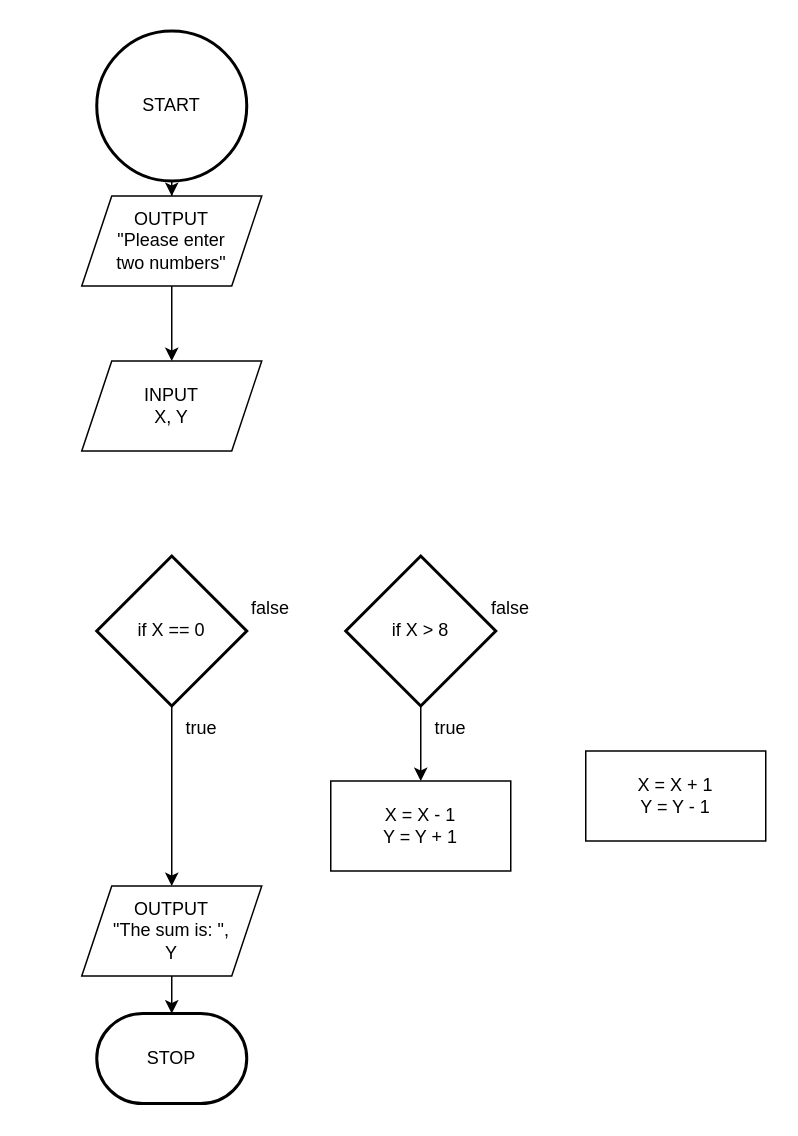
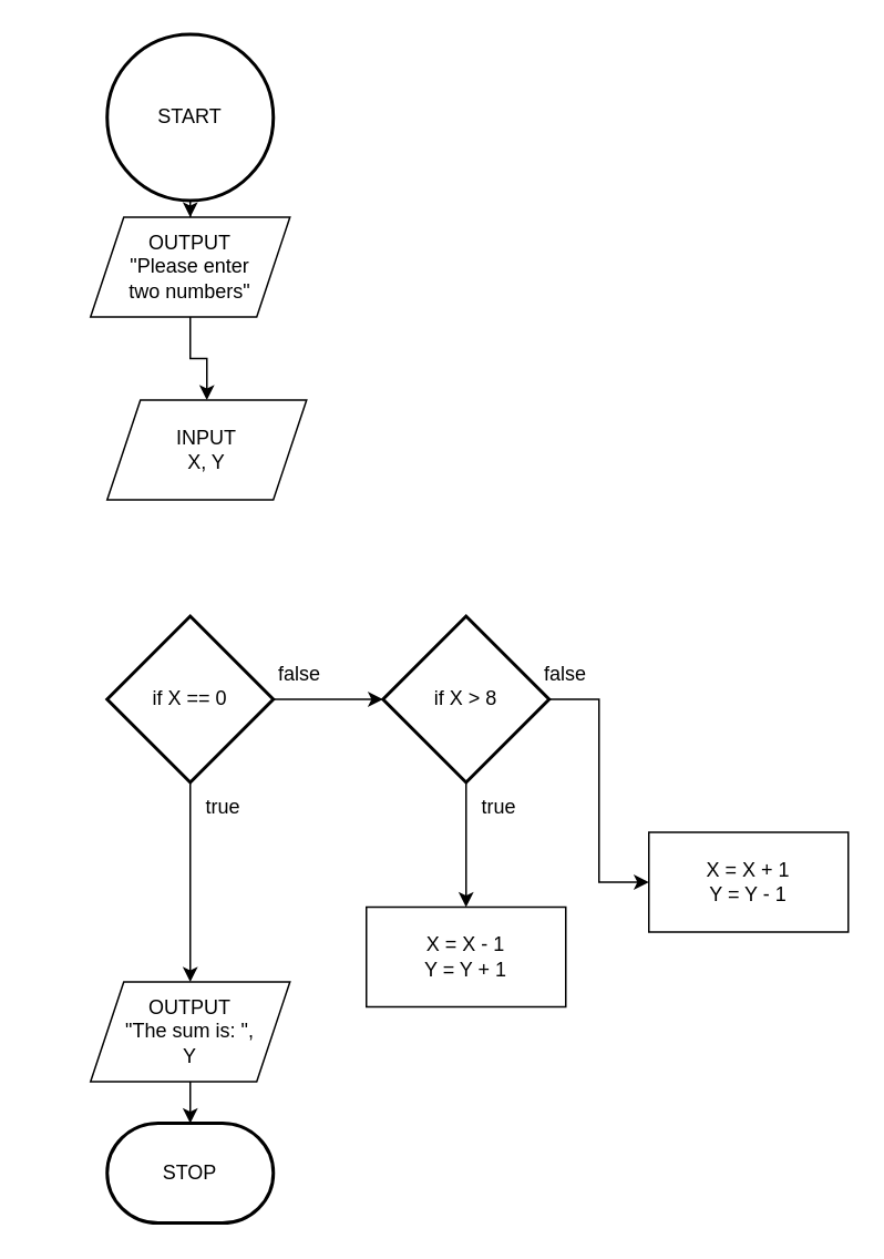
- <mxCell id="7" value="INPUT&lt;br&gt;X, Y" style="shape=parallelogram;perimeter=parallelogramPerimeter;whiteSpace=wrap;html=1;fixedSize=1;" vertex="1" parent="1"><mxGeometry x="54" y="240" width="120" height="60" as="geometry" /></mxCell>
+ <mxCell id="7" value="INPUT&lt;br&gt;X, Y" style="shape=parallelogram;perimeter=parallelogramPerimeter;whiteSpace=wrap;html=1;fixedSize=1;" vertex="1" parent="1"><mxGeometry x="64" y="240" width="120" height="60" as="geometry" /></mxCell>
+ <mxCell id="10" style="edgeStyle=orthogonalEdgeStyle;rounded=0;orthogonalLoop=1;jettySize=auto;html=1;entryX=0;entryY=0.5;entryDx=0;entryDy=0;entryPerimeter=0;" edge="1" parent="1" source="12" target="15"><mxGeometry relative="1" as="geometry" /></mxCell>
+ <mxCell id="14" style="edgeStyle=orthogonalEdgeStyle;rounded=0;orthogonalLoop=1;jettySize=auto;html=1;entryX=0;entryY=0.5;entryDx=0;entryDy=0;" edge="1" parent="1" source="15" target="21"><mxGeometry relative="1" as="geometry" /></mxCell>
- <mxCell id="19" value="X = X - 1&lt;br&gt;Y = Y + 1" style="rounded=0;whiteSpace=wrap;html=1;" vertex="1" parent="1"><mxGeometry x="220" y="520" width="120" height="60" as="geometry" /></mxCell>
+ <mxCell id="19" value="X = X - 1&lt;br&gt;Y = Y + 1" style="rounded=0;whiteSpace=wrap;html=1;" vertex="1" parent="1"><mxGeometry x="220" y="545" width="120" height="60" as="geometry" /></mxCell>
